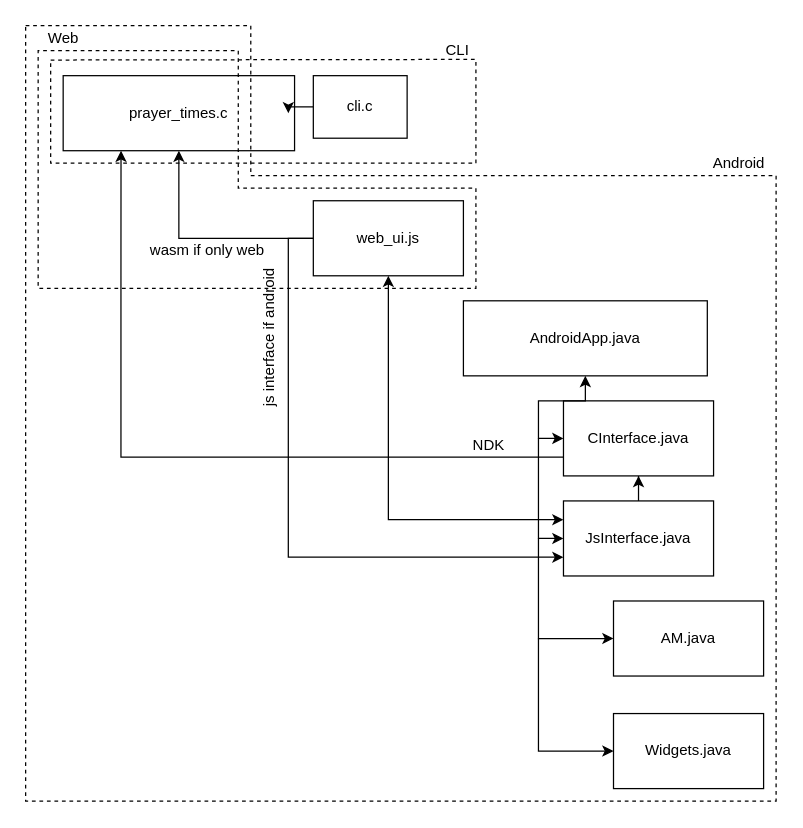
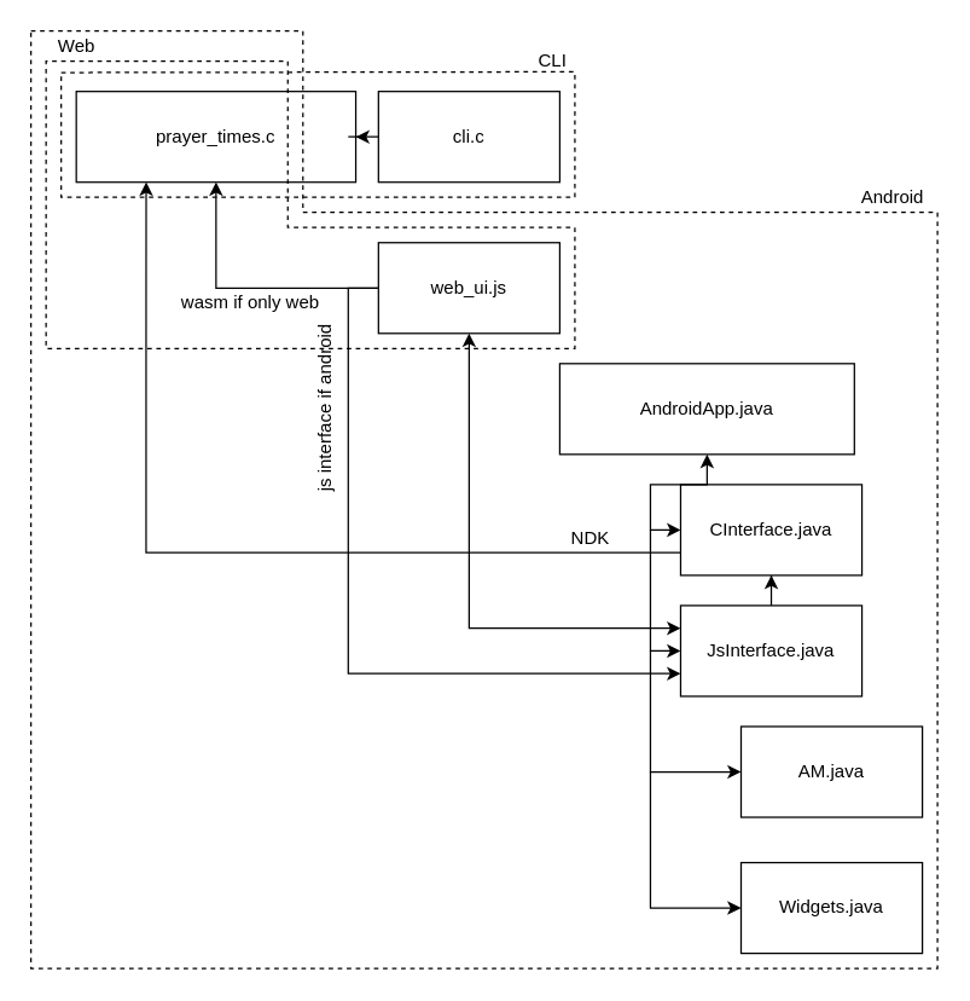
- <mxCell id="4" value="cli.c" style="rounded=0;whiteSpace=wrap;html=1;" parent="1" vertex="1"><mxGeometry x="250" y="60" width="75" height="50" as="geometry" /></mxCell>
+ <mxCell id="4" value="cli.c" style="rounded=0;whiteSpace=wrap;html=1;" parent="1" vertex="1"><mxGeometry x="250" y="60" width="120" height="60" as="geometry" /></mxCell>
